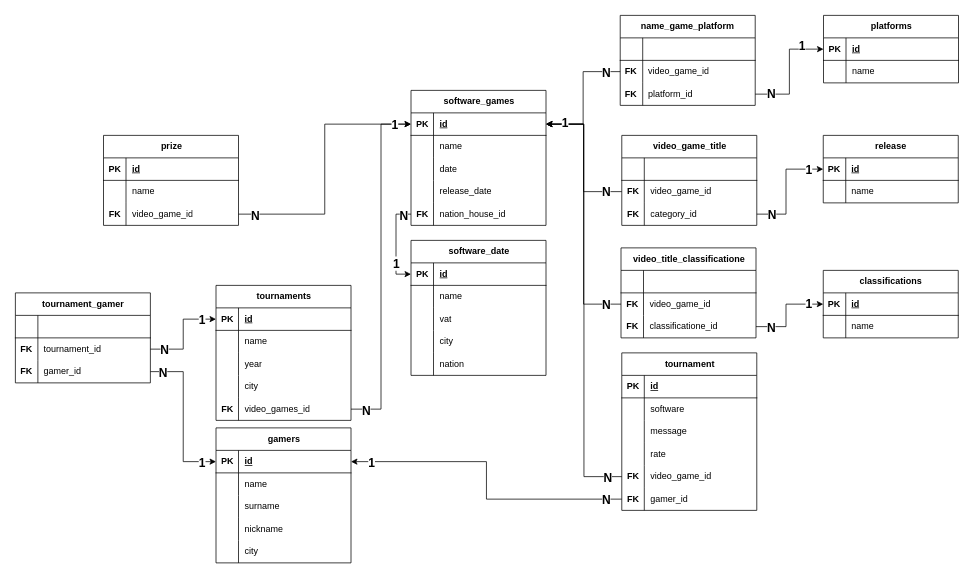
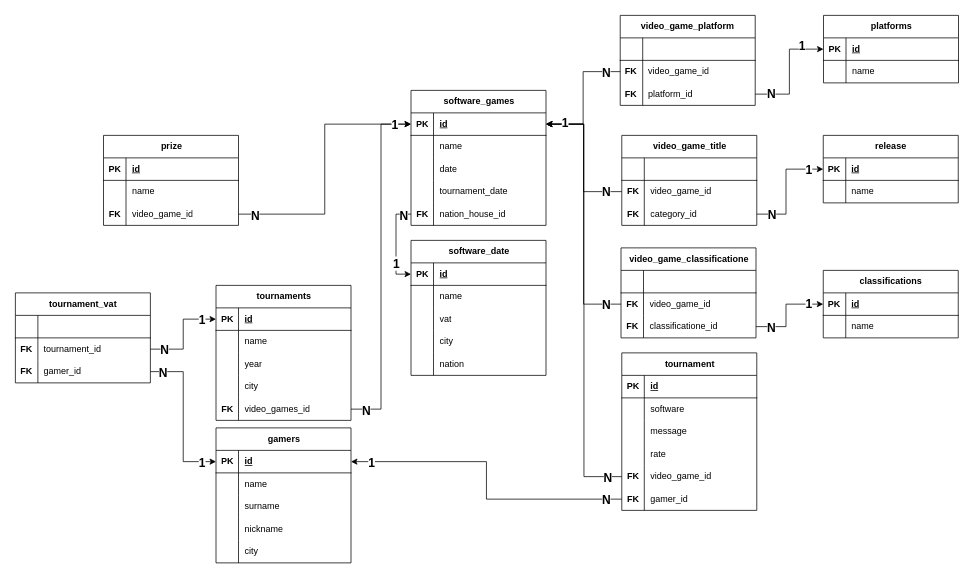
- <mxCell id="45" value="name_game_platform" style="shape=table;startSize=30;container=1;collapsible=1;childLayout=tableLayout;fixedRows=1;rowLines=0;fontStyle=1;align=center;resizeLast=1;html=1;" vertex="1" parent="1"><mxGeometry x="826.45" y="20" width="180" height="120" as="geometry" /></mxCell>
+ <mxCell id="45" value="video_game_platform" style="shape=table;startSize=30;container=1;collapsible=1;childLayout=tableLayout;fixedRows=1;rowLines=0;fontStyle=1;align=center;resizeLast=1;html=1;" vertex="1" parent="1"><mxGeometry x="826.45" y="20" width="180" height="120" as="geometry" /></mxCell>
- <mxCell id="14" value="release_date" style="shape=partialRectangle;connectable=0;fillColor=none;top=0;left=0;bottom=0;right=0;align=left;spacingLeft=6;overflow=hidden;whiteSpace=wrap;html=1;" vertex="1" parent="12"><mxGeometry x="30" width="150" height="30" as="geometry"><mxRectangle width="150" height="30" as="alternateBounds" /></mxGeometry></mxCell>
+ <mxCell id="14" value="tournament_date" style="shape=partialRectangle;connectable=0;fillColor=none;top=0;left=0;bottom=0;right=0;align=left;spacingLeft=6;overflow=hidden;whiteSpace=wrap;html=1;" vertex="1" parent="12"><mxGeometry x="30" width="150" height="30" as="geometry"><mxRectangle width="150" height="30" as="alternateBounds" /></mxGeometry></mxCell>
- <mxCell id="90" value="video_title_classificatione" style="shape=table;startSize=30;container=1;collapsible=1;childLayout=tableLayout;fixedRows=1;rowLines=0;fontStyle=1;align=center;resizeLast=1;html=1;" vertex="1" parent="1"><mxGeometry x="827.5" y="330" width="180" height="120" as="geometry" /></mxCell>
+ <mxCell id="90" value="video_game_classificatione" style="shape=table;startSize=30;container=1;collapsible=1;childLayout=tableLayout;fixedRows=1;rowLines=0;fontStyle=1;align=center;resizeLast=1;html=1;" vertex="1" parent="1"><mxGeometry x="827.5" y="330" width="180" height="120" as="geometry" /></mxCell>
- <mxCell id="158" value="tournament_gamer" style="shape=table;startSize=30;container=1;collapsible=1;childLayout=tableLayout;fixedRows=1;rowLines=0;fontStyle=1;align=center;resizeLast=1;html=1;" vertex="1" parent="1"><mxGeometry x="20" y="390" width="180" height="120" as="geometry" /></mxCell>
+ <mxCell id="158" value="tournament_vat" style="shape=table;startSize=30;container=1;collapsible=1;childLayout=tableLayout;fixedRows=1;rowLines=0;fontStyle=1;align=center;resizeLast=1;html=1;" vertex="1" parent="1"><mxGeometry x="20" y="390" width="180" height="120" as="geometry" /></mxCell>
